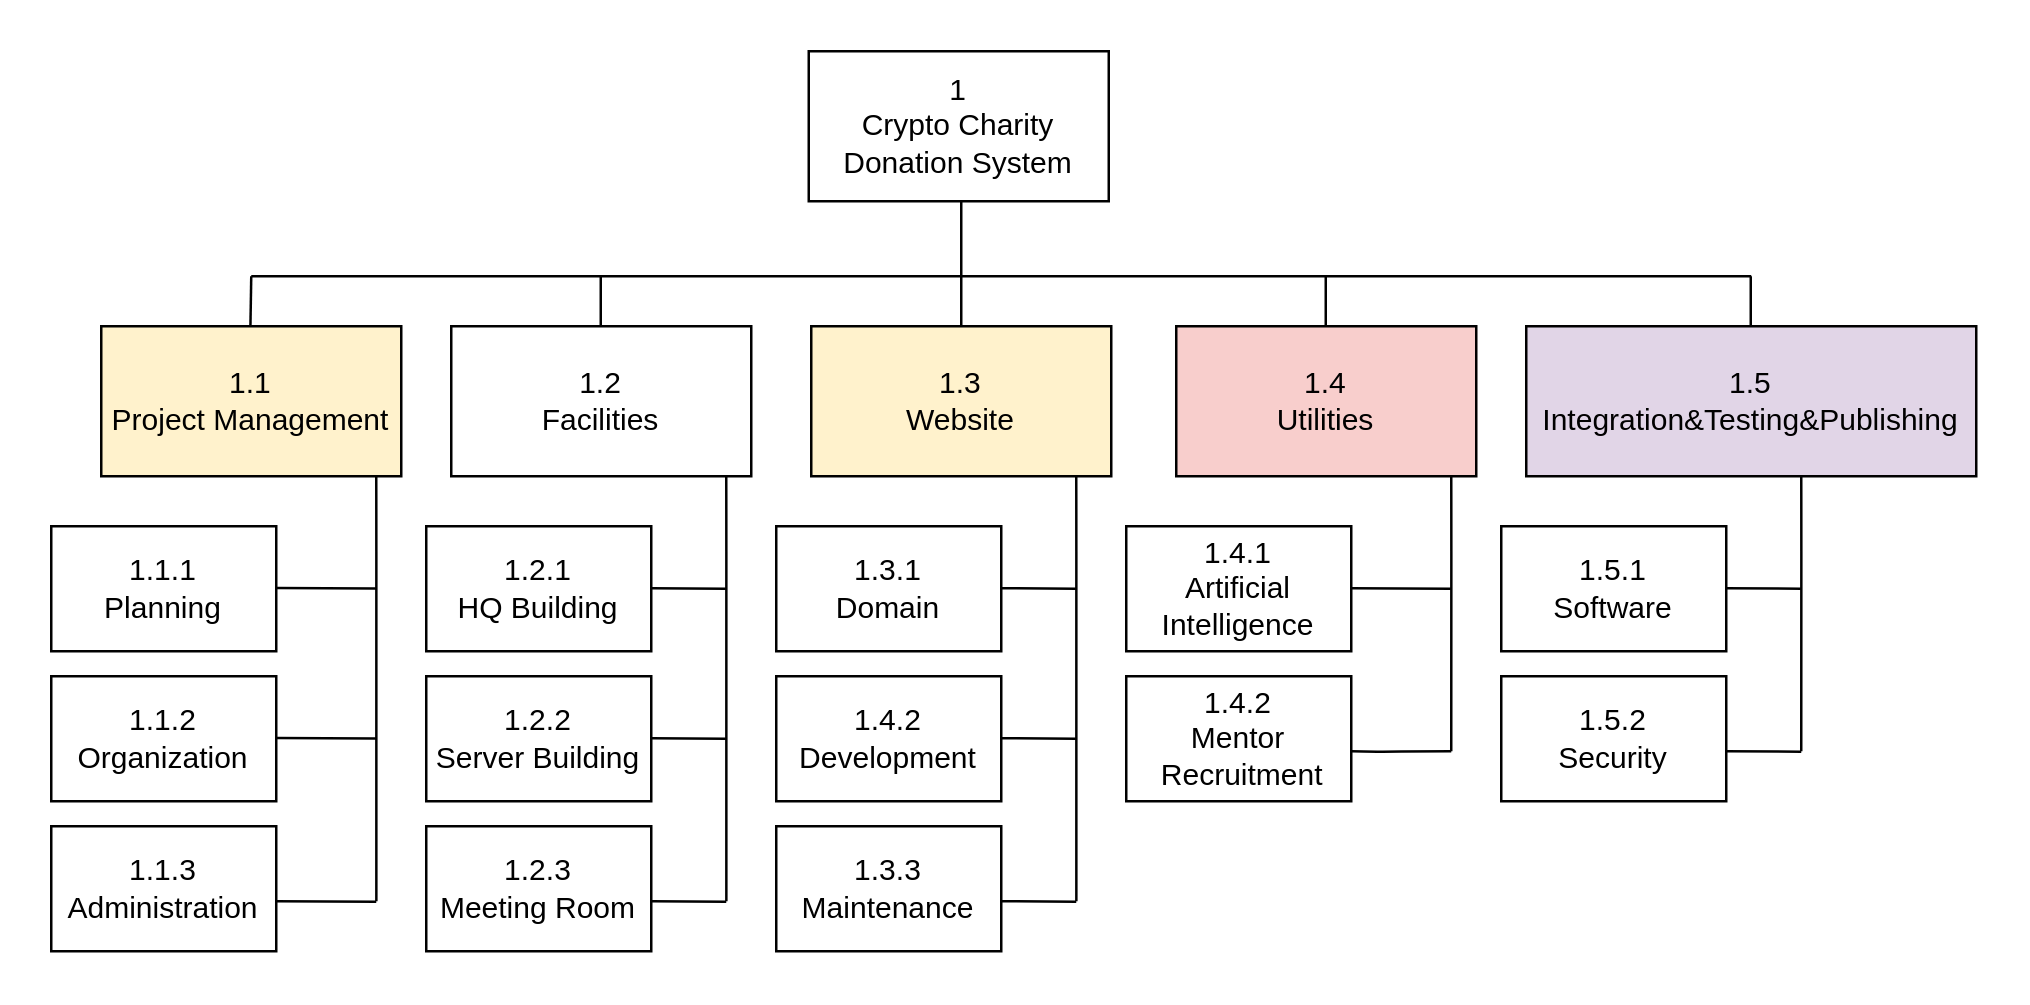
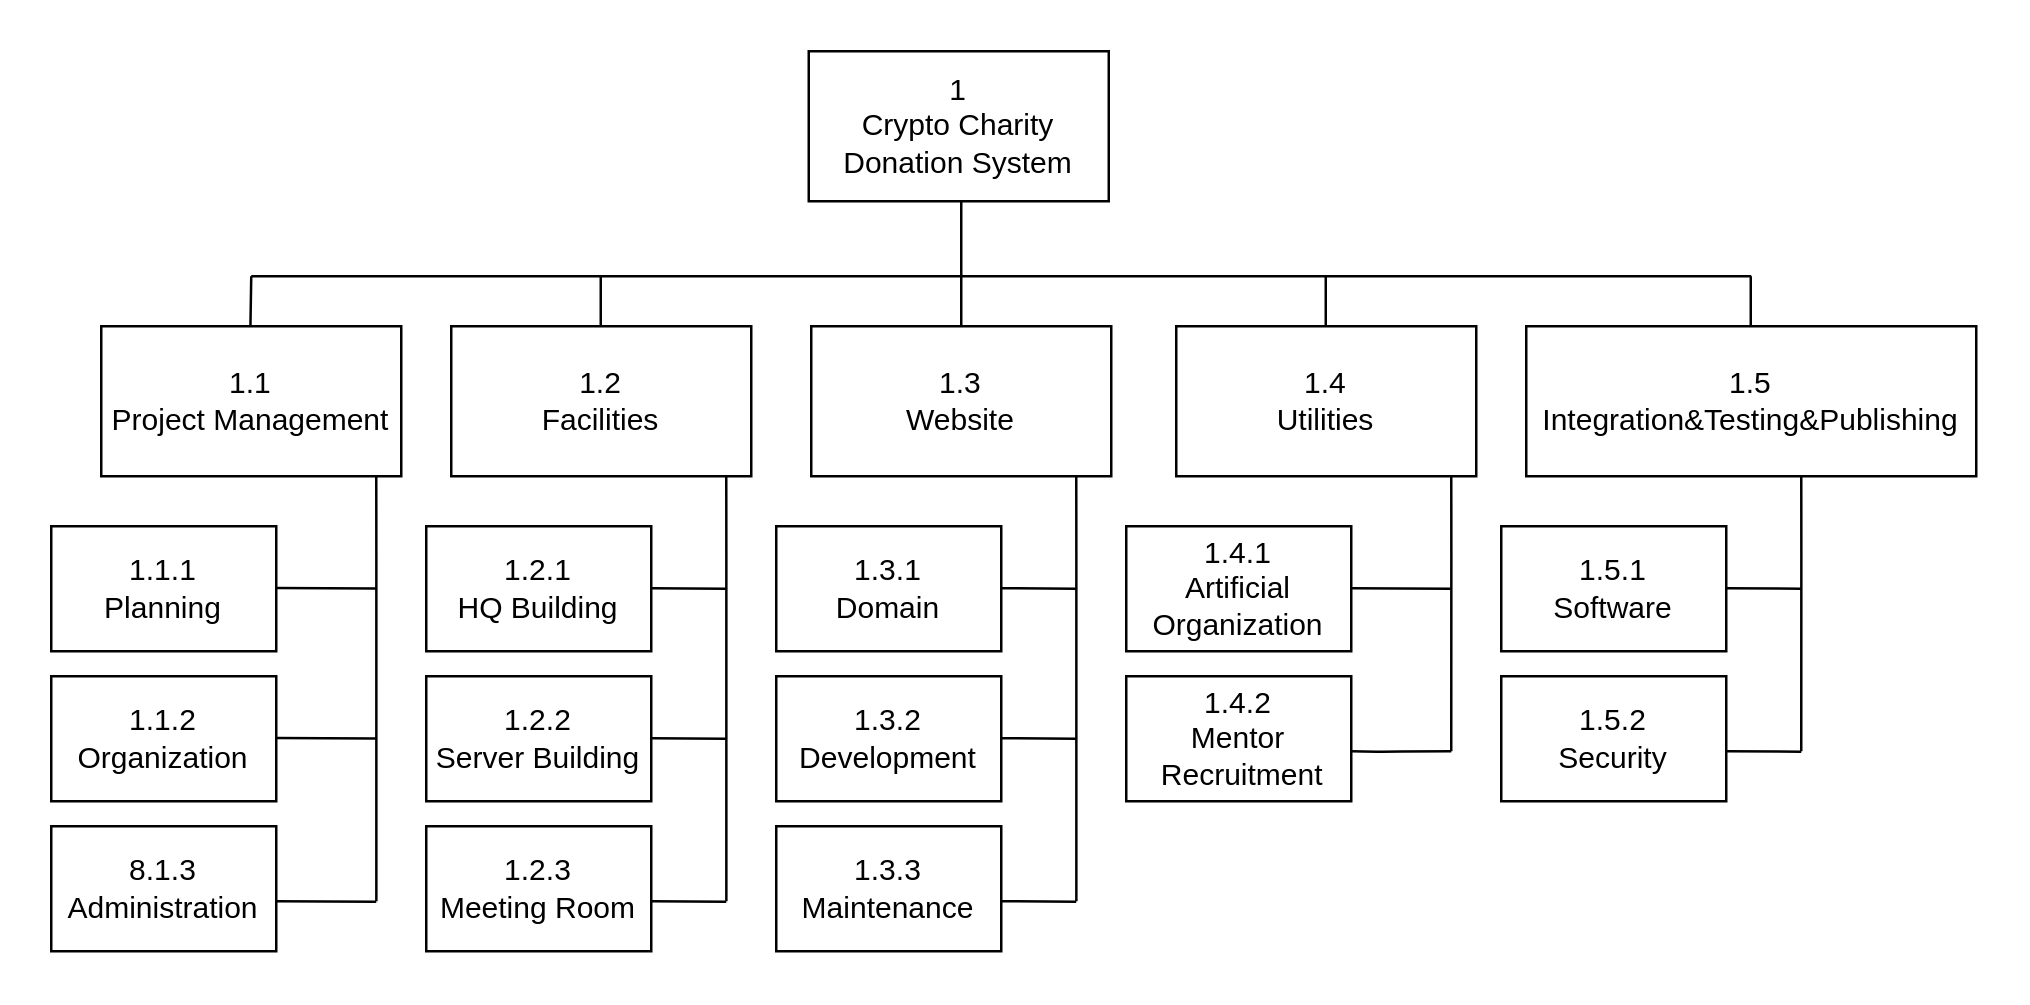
- <mxCell id="6" value="1.1&lt;br&gt;Project Management" style="rounded=0;whiteSpace=wrap;html=1;fillColor=#fff2cc;" vertex="1" parent="1"><mxGeometry x="40" y="130" width="120" height="60" as="geometry" /></mxCell>
+ <mxCell id="6" value="1.1&lt;br&gt;Project Management" style="rounded=0;whiteSpace=wrap;html=1;" vertex="1" parent="1"><mxGeometry x="40" y="130" width="120" height="60" as="geometry" /></mxCell>
- <mxCell id="4" value="1.3&lt;br&gt;Website" style="rounded=0;whiteSpace=wrap;html=1;fillColor=#fff2cc;" vertex="1" parent="1"><mxGeometry x="324" y="130" width="120" height="60" as="geometry" /></mxCell>
+ <mxCell id="4" value="1.3&lt;br&gt;Website" style="rounded=0;whiteSpace=wrap;html=1;" vertex="1" parent="1"><mxGeometry x="324" y="130" width="120" height="60" as="geometry" /></mxCell>
- <mxCell id="5" value="1.4&lt;br&gt;Utilities" style="rounded=0;whiteSpace=wrap;html=1;fillColor=#f8cecc;" vertex="1" parent="1"><mxGeometry x="470" y="130" width="120" height="60" as="geometry" /></mxCell>
+ <mxCell id="5" value="1.4&lt;br&gt;Utilities" style="rounded=0;whiteSpace=wrap;html=1;" vertex="1" parent="1"><mxGeometry x="470" y="130" width="120" height="60" as="geometry" /></mxCell>
- <mxCell id="7" value="1.5&lt;br&gt;Integration&amp;amp;Testing&amp;amp;Publishing" style="rounded=0;whiteSpace=wrap;html=1;fillColor=#e1d5e7;" vertex="1" parent="1"><mxGeometry x="610" y="130" width="180" height="60" as="geometry" /></mxCell>
+ <mxCell id="7" value="1.5&lt;br&gt;Integration&amp;amp;Testing&amp;amp;Publishing" style="rounded=0;whiteSpace=wrap;html=1;" vertex="1" parent="1"><mxGeometry x="610" y="130" width="180" height="60" as="geometry" /></mxCell>
- <mxCell id="32" value="1.4.1&lt;br&gt;Artificial&lt;br&gt;Intelligence" style="rounded=0;whiteSpace=wrap;html=1;gradientColor=none;" vertex="1" parent="1"><mxGeometry x="450" y="210" width="90" height="50" as="geometry" /></mxCell>
+ <mxCell id="32" value="1.4.1&lt;br&gt;Artificial&lt;br&gt;Organization" style="rounded=0;whiteSpace=wrap;html=1;gradientColor=none;" vertex="1" parent="1"><mxGeometry x="450" y="210" width="90" height="50" as="geometry" /></mxCell>
- <mxCell id="27" value="1.4.2&lt;br&gt;Development" style="rounded=0;whiteSpace=wrap;html=1;gradientColor=none;" vertex="1" parent="1"><mxGeometry x="310" y="270" width="90" height="50" as="geometry" /></mxCell>
+ <mxCell id="27" value="1.3.2&lt;br&gt;Development" style="rounded=0;whiteSpace=wrap;html=1;gradientColor=none;" vertex="1" parent="1"><mxGeometry x="310" y="270" width="90" height="50" as="geometry" /></mxCell>
- <mxCell id="10" value="1.1.3&lt;br&gt;Administration" style="rounded=0;whiteSpace=wrap;html=1;gradientColor=none;" vertex="1" parent="1"><mxGeometry x="20" y="330" width="90" height="50" as="geometry" /></mxCell>
+ <mxCell id="10" value="8.1.3&lt;br&gt;Administration" style="rounded=0;whiteSpace=wrap;html=1;gradientColor=none;" vertex="1" parent="1"><mxGeometry x="20" y="330" width="90" height="50" as="geometry" /></mxCell>
